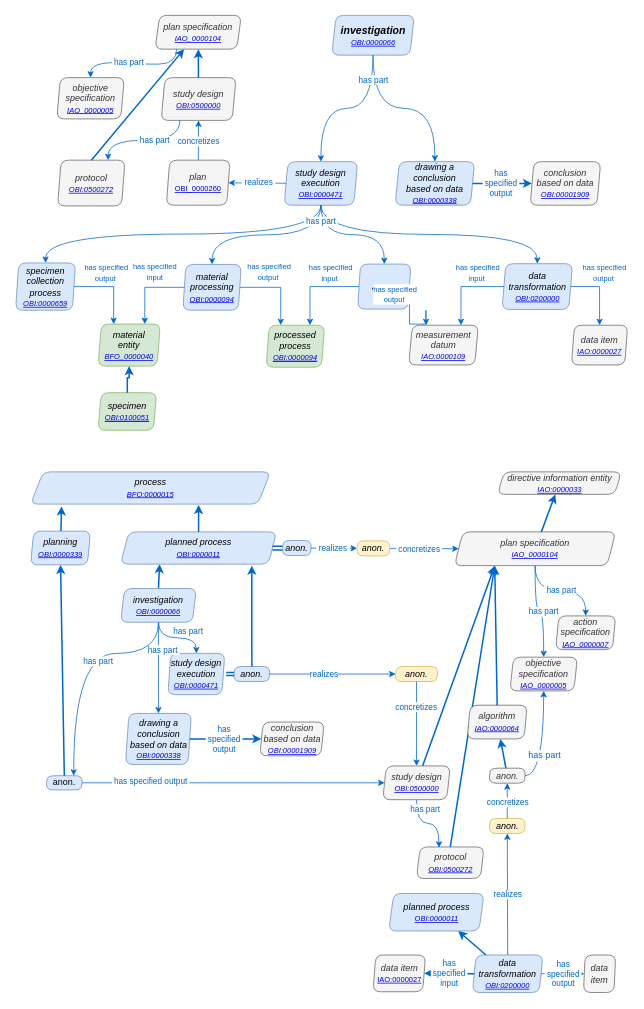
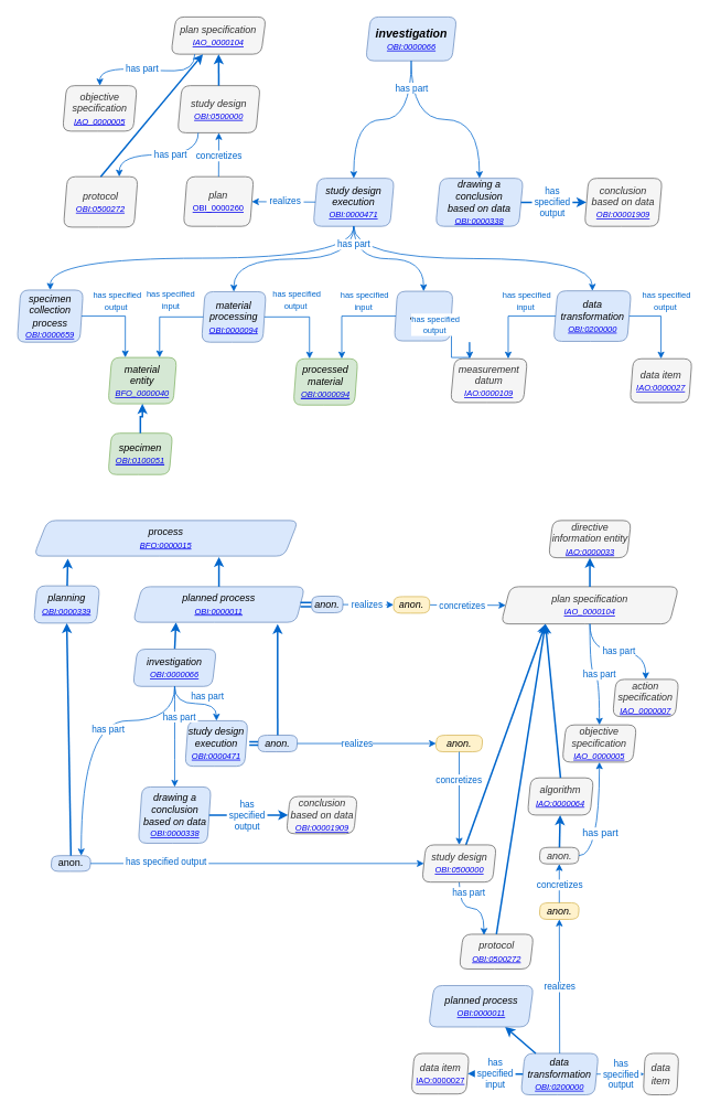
- <mxCell id="59" value="&lt;span&gt;&lt;i&gt;&lt;font&gt;processed process&lt;br&gt;&lt;/font&gt;&lt;/i&gt;&lt;/span&gt;&lt;font color=&quot;#0000ee&quot; size=&quot;1&quot;&gt;&lt;i&gt;&lt;u&gt;&lt;a href=&quot;http://purl.obolibrary.org/obo/OBI_0000094&quot;&gt;OBI:0000094&lt;/a&gt;&lt;/u&gt;&lt;/i&gt;&lt;/font&gt;&lt;br&gt;" style="shape=parallelogram;perimeter=parallelogramPerimeter;whiteSpace=wrap;html=1;strokeColor=#82b366;fontSize=12;align=center;size=0.053;fillColor=#d5e8d4;rounded=1;comic=0;shadow=0;spacing=0;line-height:.8rem;" parent="1" vertex="1"><mxGeometry x="354" y="433" width="78" height="56" as="geometry" /></mxCell>
+ <mxCell id="59" value="&lt;span&gt;&lt;i&gt;&lt;font&gt;processed material&lt;br&gt;&lt;/font&gt;&lt;/i&gt;&lt;/span&gt;&lt;font color=&quot;#0000ee&quot; size=&quot;1&quot;&gt;&lt;i&gt;&lt;u&gt;&lt;a href=&quot;http://purl.obolibrary.org/obo/OBI_0000094&quot;&gt;OBI:0000094&lt;/a&gt;&lt;/u&gt;&lt;/i&gt;&lt;/font&gt;&lt;br&gt;" style="shape=parallelogram;perimeter=parallelogramPerimeter;whiteSpace=wrap;html=1;strokeColor=#82b366;fontSize=12;align=center;size=0.053;fillColor=#d5e8d4;rounded=1;comic=0;shadow=0;spacing=0;line-height:.8rem;" parent="1" vertex="1"><mxGeometry x="354" y="433" width="78" height="56" as="geometry" /></mxCell>
- <mxCell id="30" value="&lt;i&gt;&lt;font style=&quot;font-size: 12px&quot;&gt;directive information entity&lt;/font&gt;&lt;br&gt;&lt;font style=&quot;font-size: 10px&quot;&gt;&lt;a href=&quot;http://purl.obolibrary.org/obo/IAO_0000033&quot;&gt;IAO:0000033&lt;/a&gt;&lt;/font&gt;&lt;/i&gt;&lt;font size=&quot;1&quot;&gt;&lt;i&gt;&lt;br&gt;&lt;/i&gt;&lt;/font&gt;" style="shape=parallelogram;perimeter=parallelogramPerimeter;whiteSpace=wrap;html=1;strokeColor=#666666;fontSize=12;align=center;size=0.053;fillColor=#f5f5f5;rounded=1;comic=0;shadow=0;spacing=0;line-height:.8rem;fontColor=#333333;" parent="1" vertex="1"><mxGeometry x="662.5" y="628.5" width="165" height="30" as="geometry" /></mxCell>
+ <mxCell id="30" value="&lt;i&gt;&lt;font style=&quot;font-size: 12px&quot;&gt;directive information entity&lt;/font&gt;&lt;br&gt;&lt;font style=&quot;font-size: 10px&quot;&gt;&lt;a href=&quot;http://purl.obolibrary.org/obo/IAO_0000033&quot;&gt;IAO:0000033&lt;/a&gt;&lt;/font&gt;&lt;/i&gt;&lt;font size=&quot;1&quot;&gt;&lt;i&gt;&lt;br&gt;&lt;/i&gt;&lt;/font&gt;" style="shape=parallelogram;perimeter=parallelogramPerimeter;whiteSpace=wrap;html=1;strokeColor=#666666;fontSize=12;align=center;size=0.053;fillColor=#f5f5f5;rounded=1;comic=0;shadow=0;spacing=0;line-height:.8rem;fontColor=#333333;" parent="1" vertex="1"><mxGeometry x="662.5" y="628.5" width="100" height="45" as="geometry" /></mxCell>
- <mxCell id="24" value="&lt;span&gt;&lt;i&gt;&lt;font&gt;algorithm&lt;br&gt;&lt;span&gt;&lt;a href=&quot;http://purl.obolibrary.org/obo/IAO_0000064&quot;&gt;&lt;font style=&quot;font-size: 10px&quot;&gt;IAO:0000064&lt;/font&gt;&lt;/a&gt;&lt;/span&gt;&lt;/font&gt;&lt;/i&gt;&lt;/span&gt;&lt;br&gt;" style="shape=parallelogram;perimeter=parallelogramPerimeter;whiteSpace=wrap;html=1;strokeColor=#666666;fontSize=12;align=center;size=0.053;fillColor=#f5f5f5;rounded=1;comic=0;shadow=0;spacing=0;line-height:.8rem;fontColor=#333333;" parent="1" vertex="1"><mxGeometry x="622" y="939.5" width="80" height="45" as="geometry" /></mxCell>
+ <mxCell id="24" value="&lt;span&gt;&lt;i&gt;&lt;font&gt;algorithm&lt;br&gt;&lt;span&gt;&lt;a href=&quot;http://purl.obolibrary.org/obo/IAO_0000064&quot;&gt;&lt;font style=&quot;font-size: 10px&quot;&gt;IAO:0000064&lt;/font&gt;&lt;/a&gt;&lt;/span&gt;&lt;/font&gt;&lt;/i&gt;&lt;/span&gt;&lt;br&gt;" style="shape=parallelogram;perimeter=parallelogramPerimeter;whiteSpace=wrap;html=1;strokeColor=#666666;fontSize=12;align=center;size=0.053;fillColor=#f5f5f5;rounded=1;comic=0;shadow=0;spacing=0;line-height:.8rem;fontColor=#333333;" parent="1" vertex="1"><mxGeometry x="637" y="939.5" width="80" height="45" as="geometry" /></mxCell>
